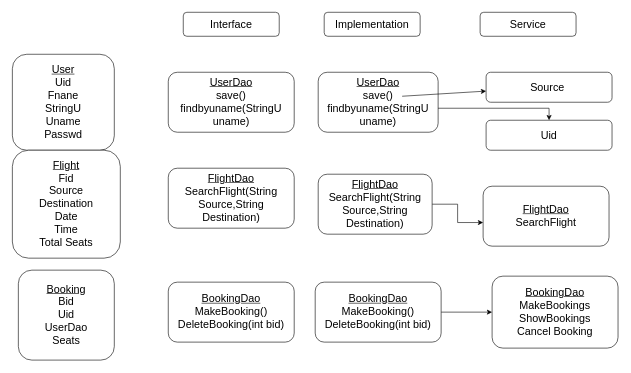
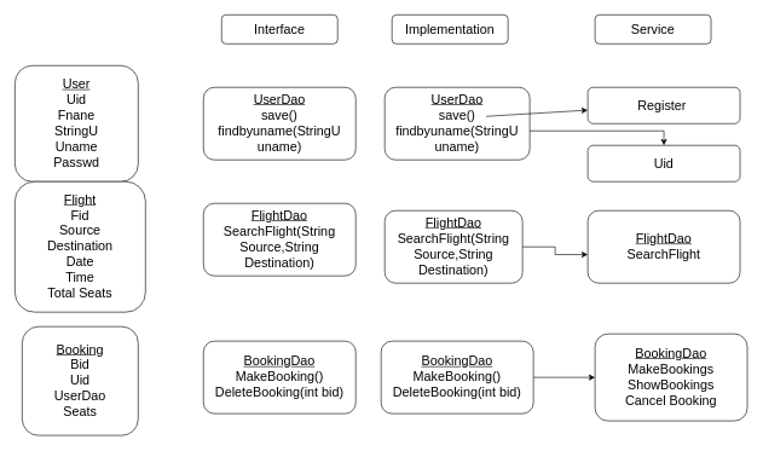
- <mxCell id="4" value="&lt;span style=&quot;font-size: 18px&quot;&gt;Service&lt;/span&gt;" style="rounded=1;whiteSpace=wrap;html=1;" vertex="1" parent="1"><mxGeometry x="800" y="20" width="160" height="40" as="geometry" /></mxCell>
+ <mxCell id="4" value="&lt;span style=&quot;font-size: 18px&quot;&gt;Service&lt;/span&gt;" style="rounded=1;whiteSpace=wrap;html=1;" vertex="1" parent="1"><mxGeometry x="820" y="20" width="160" height="40" as="geometry" /></mxCell>
- <mxCell id="9" value="&lt;font style=&quot;font-size: 18px&quot;&gt;Source&amp;nbsp;&lt;br&gt;&lt;/font&gt;" style="rounded=1;whiteSpace=wrap;html=1;" vertex="1" parent="1"><mxGeometry x="810" y="120" width="210" height="50" as="geometry" /></mxCell>
+ <mxCell id="9" value="&lt;font style=&quot;font-size: 18px&quot;&gt;Register&amp;nbsp;&lt;br&gt;&lt;/font&gt;" style="rounded=1;whiteSpace=wrap;html=1;" vertex="1" parent="1"><mxGeometry x="810" y="120" width="210" height="50" as="geometry" /></mxCell>
- <mxCell id="14" value="&lt;font style=&quot;font-size: 18px&quot;&gt;&lt;u&gt;FlightDao&lt;/u&gt;&lt;br&gt;SearchFlight&lt;br&gt;&lt;/font&gt;" style="rounded=1;whiteSpace=wrap;html=1;" vertex="1" parent="1"><mxGeometry x="805" y="310" width="210" height="100" as="geometry" /></mxCell>
+ <mxCell id="14" value="&lt;font style=&quot;font-size: 18px&quot;&gt;&lt;u&gt;FlightDao&lt;/u&gt;&lt;br&gt;SearchFlight&lt;br&gt;&lt;/font&gt;" style="rounded=1;whiteSpace=wrap;html=1;" vertex="1" parent="1"><mxGeometry x="810" y="290" width="210" height="100" as="geometry" /></mxCell>
